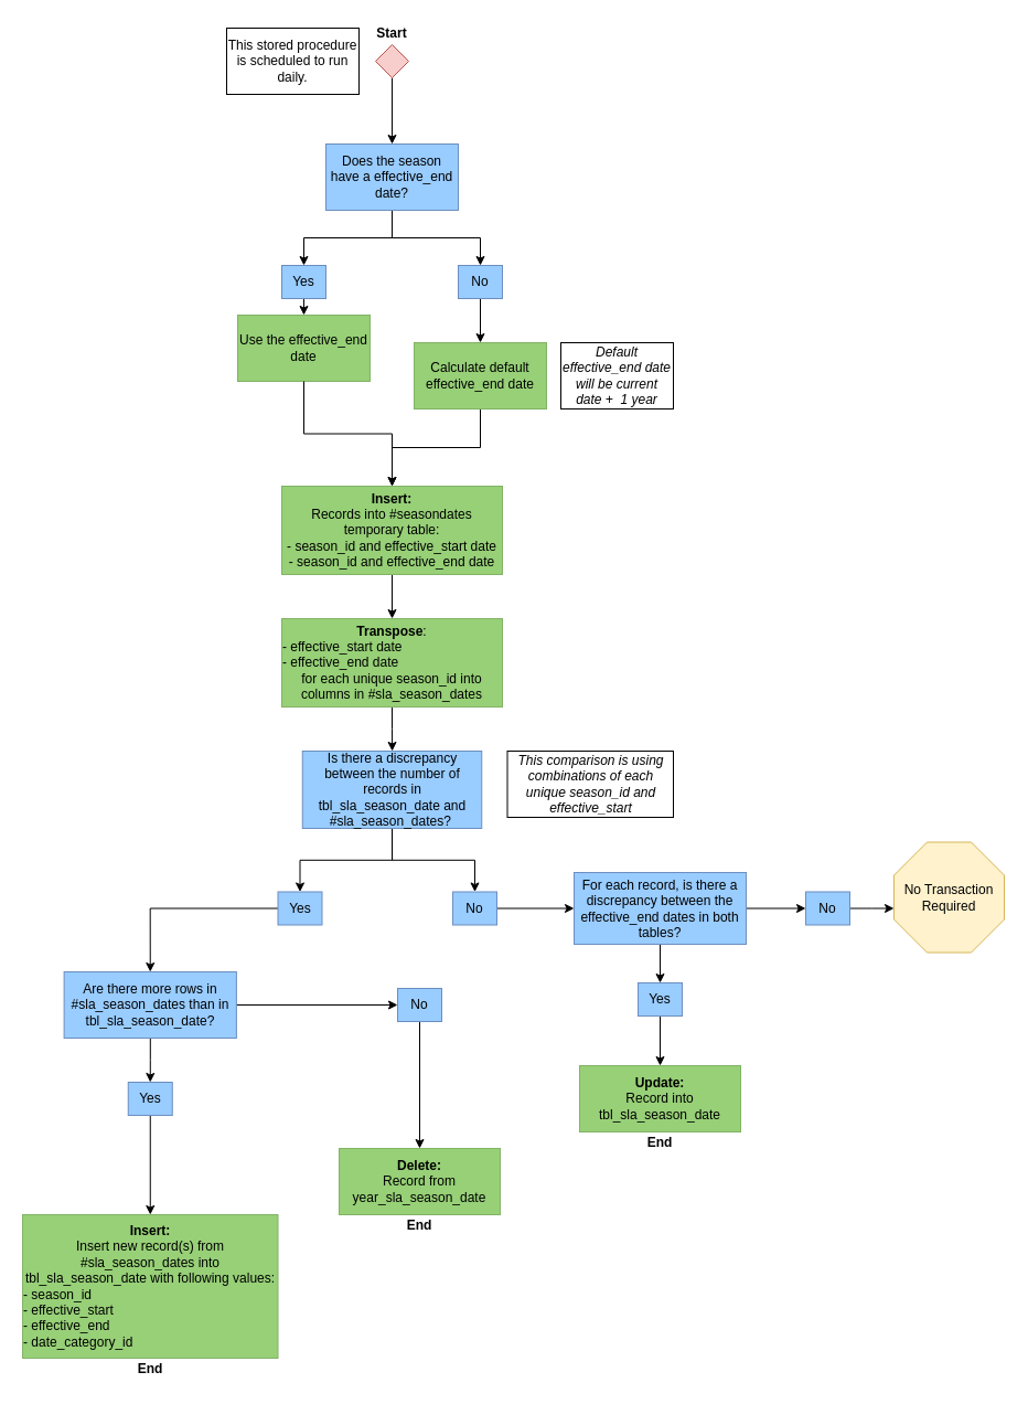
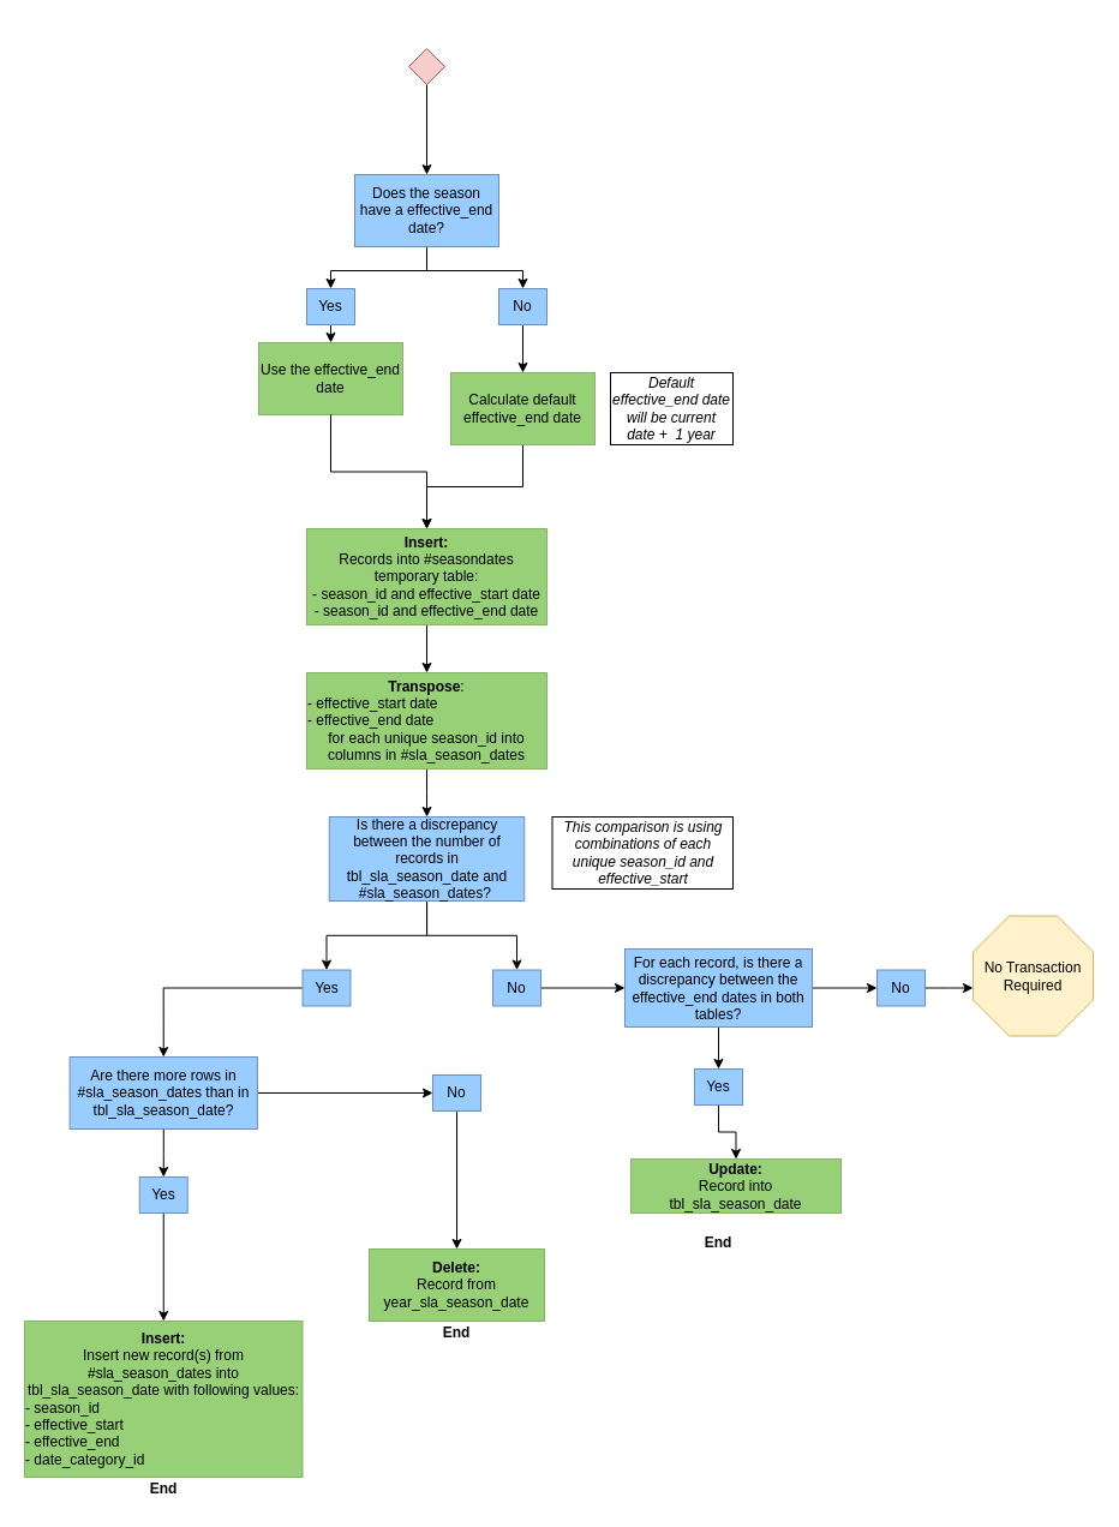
- <mxCell id="51" value="Start" style="text;html=1;strokeColor=none;fillColor=none;align=center;verticalAlign=middle;whiteSpace=wrap;rounded=0;fontStyle=1" parent="1" vertex="1"><mxGeometry x="335" y="20" width="40" height="20" as="geometry" /></mxCell>
- <mxCell id="14" value="This stored procedure is scheduled to run daily." style="rounded=0;whiteSpace=wrap;html=1;" parent="1" vertex="1"><mxGeometry x="205" y="25" width="120" height="60" as="geometry" /></mxCell>
- <mxCell id="8" value="Does the season have a effective_end date?" style="rounded=0;whiteSpace=wrap;html=1;fillColor=#99CCFF;strokeColor=#6c8ebf;" parent="1" vertex="1"><mxGeometry x="295" y="130" width="120" height="60" as="geometry" /></mxCell>
+ <mxCell id="8" value="Does the season have a effective_end date?" style="rounded=0;whiteSpace=wrap;html=1;fillColor=#99CCFF;strokeColor=#6c8ebf;" parent="1" vertex="1"><mxGeometry x="295" y="145" width="120" height="60" as="geometry" /></mxCell>
- <mxCell id="30" value="&lt;b&gt;Update:&lt;/b&gt;&lt;br&gt;Record into tbl_sla_season_date" style="rounded=0;whiteSpace=wrap;html=1;fillColor=#97D077;strokeColor=#82b366;" parent="1" vertex="1"><mxGeometry x="525" y="965" width="146" height="60" as="geometry" /></mxCell>
+ <mxCell id="30" value="&lt;b&gt;Update:&lt;/b&gt;&lt;br&gt;Record into tbl_sla_season_date" style="rounded=0;whiteSpace=wrap;html=1;fillColor=#97D077;strokeColor=#82b366;" parent="1" vertex="1"><mxGeometry x="525" y="965" width="175" height="45" as="geometry" /></mxCell>
